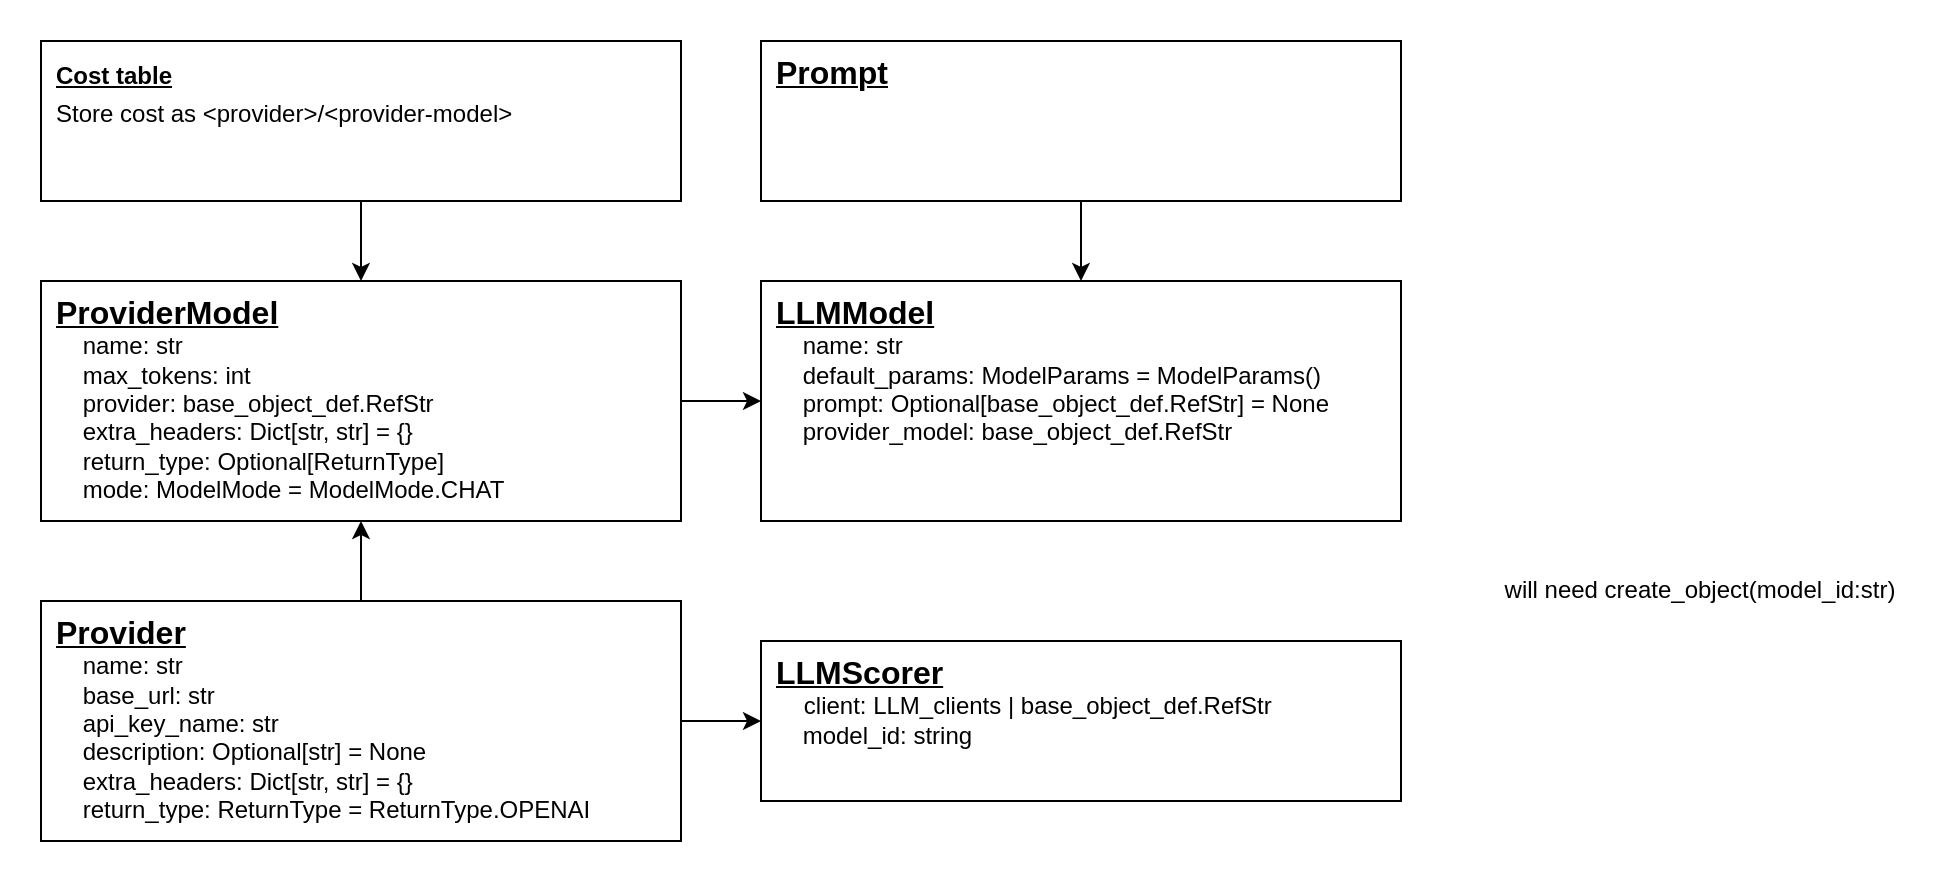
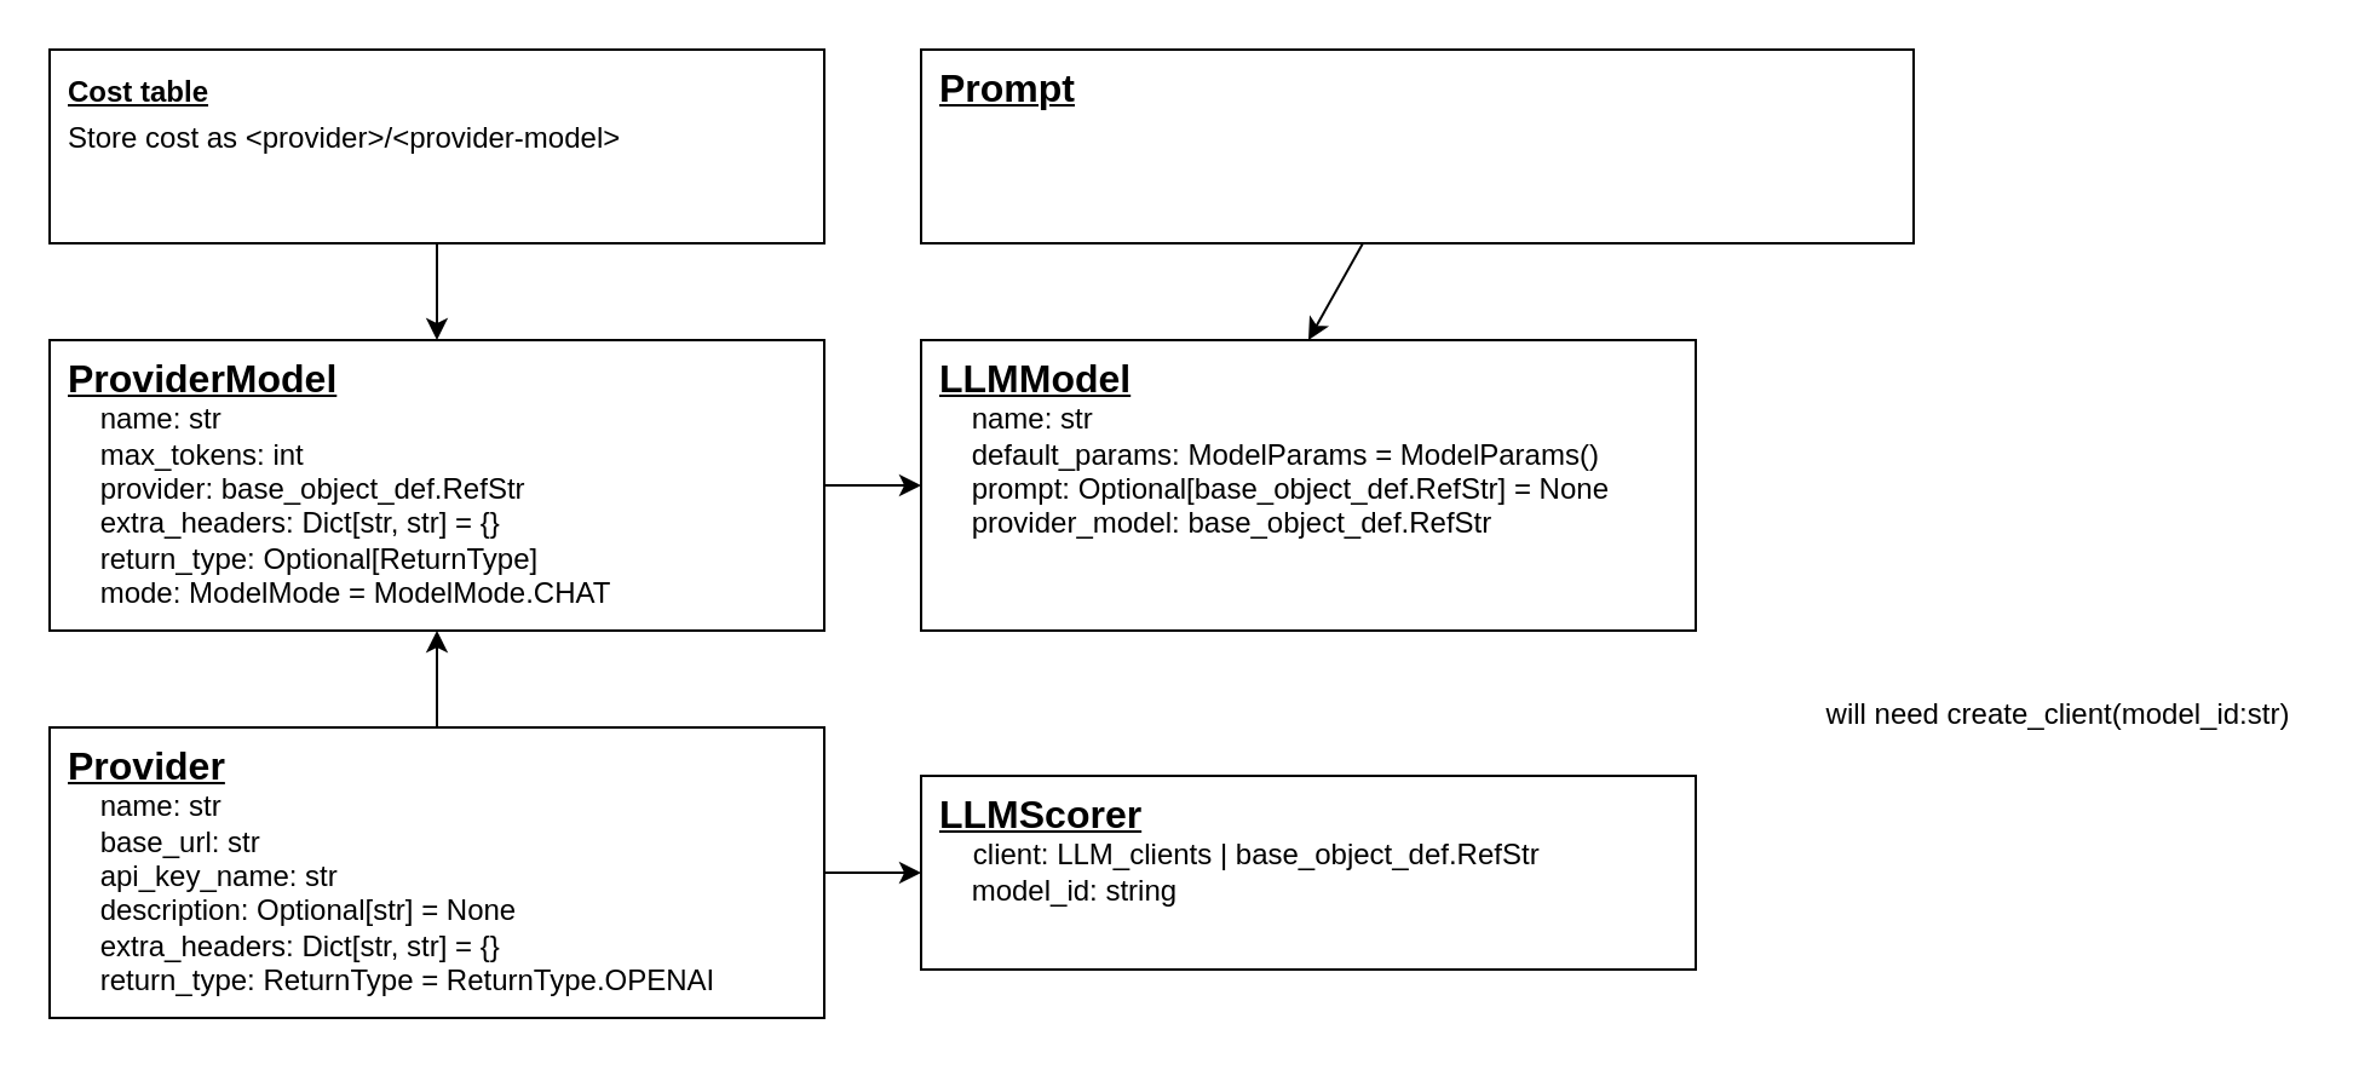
- <mxCell id="8" value="&lt;u&gt;&lt;b&gt;&lt;font style=&quot;font-size: 16px;&quot;&gt;Prompt&lt;/font&gt;&lt;/b&gt;&lt;/u&gt;&lt;br&gt;&lt;div style=&quot;&quot;&gt;&amp;nbsp;&lt;/div&gt;" style="whiteSpace=wrap;html=1;verticalAlign=top;align=left;spacingLeft=6;" parent="1" vertex="1"><mxGeometry x="380" y="20" width="320" height="80" as="geometry" /></mxCell>
+ <mxCell id="8" value="&lt;u&gt;&lt;b&gt;&lt;font style=&quot;font-size: 16px;&quot;&gt;Prompt&lt;/font&gt;&lt;/b&gt;&lt;/u&gt;&lt;br&gt;&lt;div style=&quot;&quot;&gt;&amp;nbsp;&lt;/div&gt;" style="whiteSpace=wrap;html=1;verticalAlign=top;align=left;spacingLeft=6;" parent="1" vertex="1"><mxGeometry x="380" y="20" width="410" height="80" as="geometry" /></mxCell>
- <mxCell id="13" value="will need create_object(model_id:str)" style="text;strokeColor=none;align=center;fillColor=none;html=1;verticalAlign=middle;whiteSpace=wrap;rounded=0;fontSize=12;" parent="1" vertex="1"><mxGeometry x="750" y="230" width="200" height="130" as="geometry" /></mxCell>
+ <mxCell id="13" value="will need create_client(model_id:str)" style="text;strokeColor=none;align=center;fillColor=none;html=1;verticalAlign=middle;whiteSpace=wrap;rounded=0;fontSize=12;" parent="1" vertex="1"><mxGeometry x="750" y="230" width="200" height="130" as="geometry" /></mxCell>
